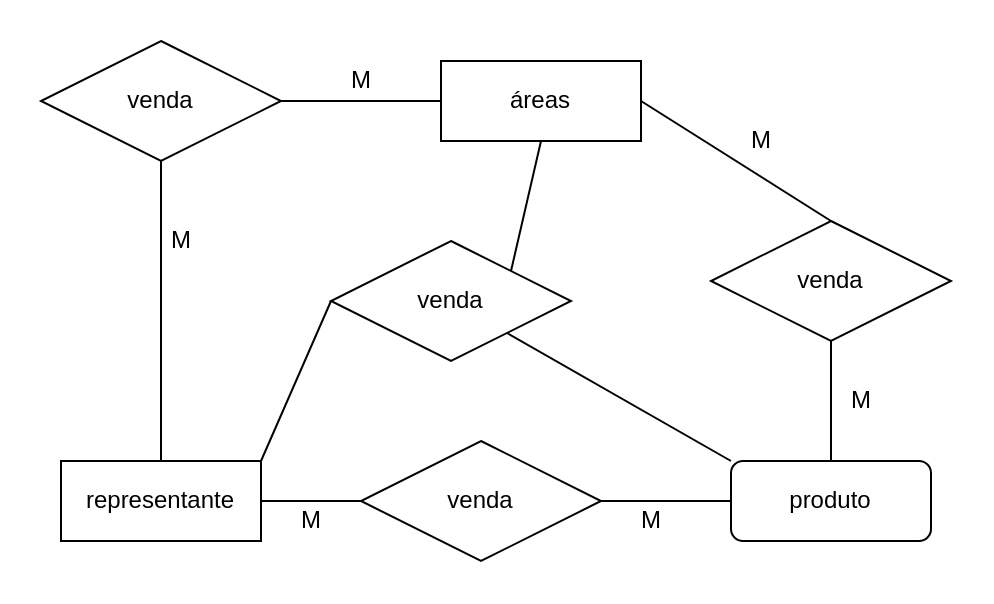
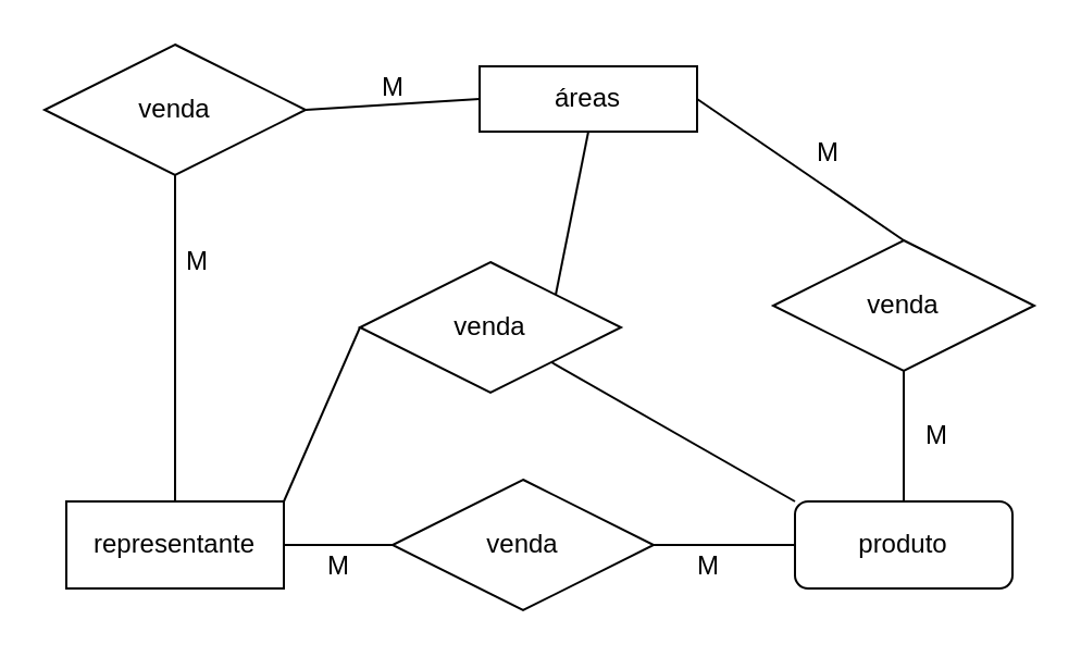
- <mxCell id="3" value="áreas" style="whiteSpace=wrap;html=1;align=center;" vertex="1" parent="1"><mxGeometry x="220" y="30" width="100" height="40" as="geometry" /></mxCell>
+ <mxCell id="3" value="áreas" style="whiteSpace=wrap;html=1;align=center;" vertex="1" parent="1"><mxGeometry x="220" y="30" width="100" height="30" as="geometry" /></mxCell>
